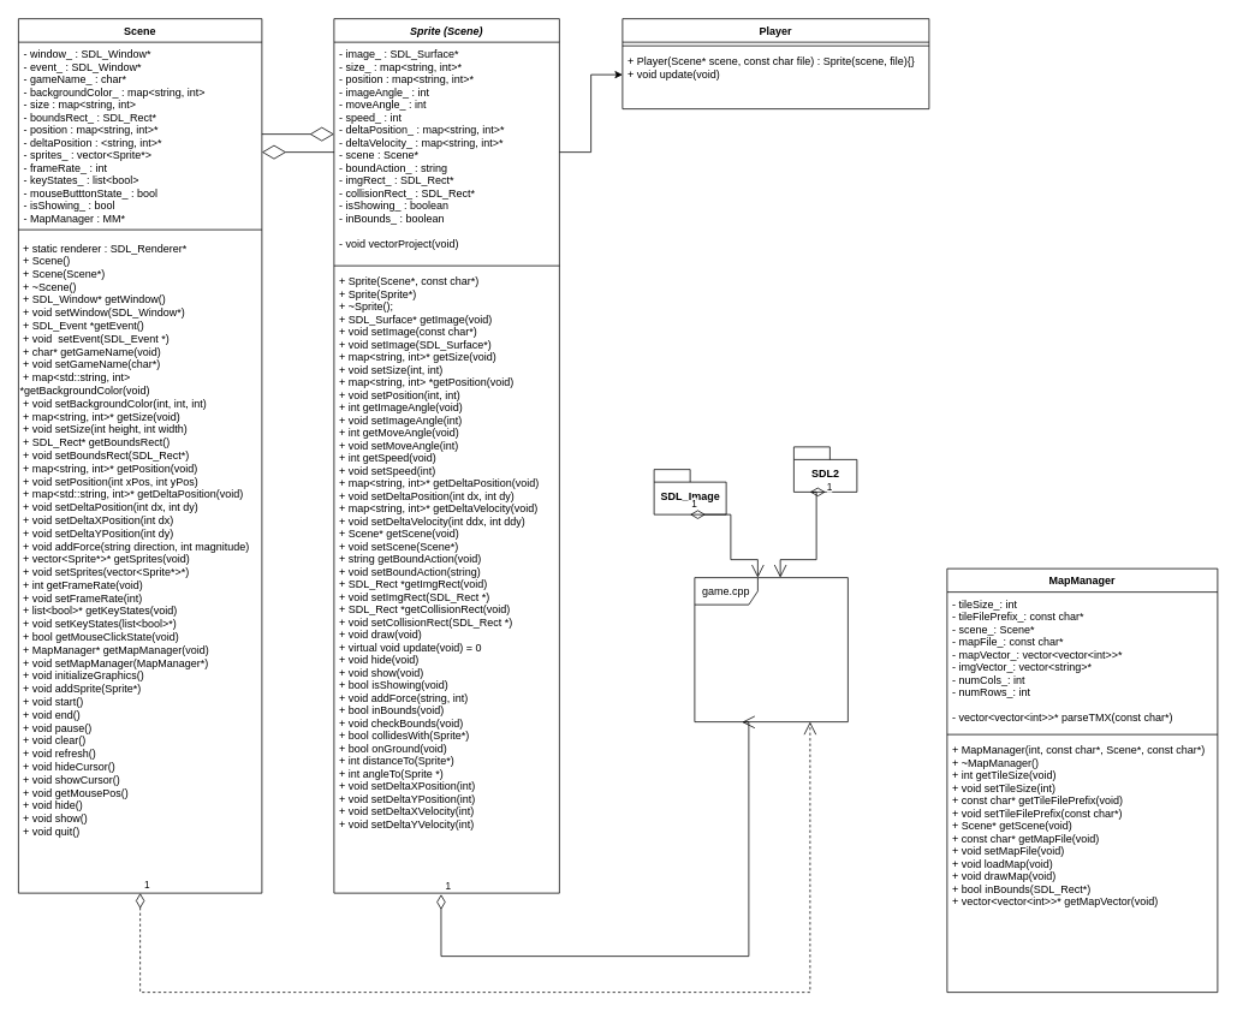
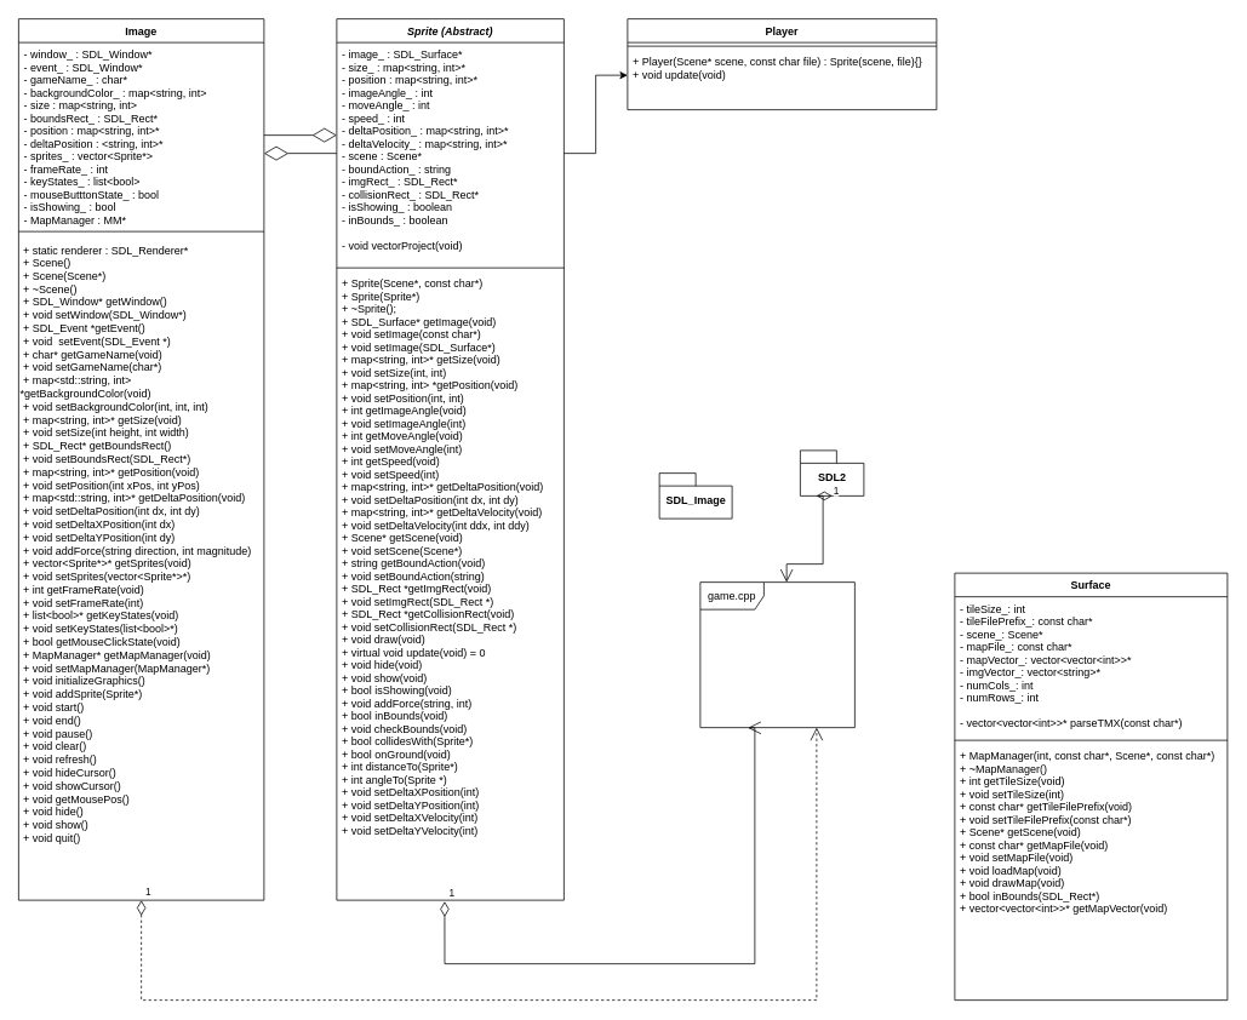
- <mxCell id="9" value="Scene" style="swimlane;fontStyle=1;align=center;verticalAlign=top;childLayout=stackLayout;horizontal=1;startSize=26;horizontalStack=0;resizeParent=1;resizeLast=0;collapsible=1;marginBottom=0;rounded=0;shadow=0;strokeWidth=1;" vertex="1" parent="1"><mxGeometry x="20" y="20" width="270" height="970" as="geometry"><mxRectangle x="230" y="140" width="160" height="26" as="alternateBounds" /></mxGeometry></mxCell>
+ <mxCell id="9" value="Image" style="swimlane;fontStyle=1;align=center;verticalAlign=top;childLayout=stackLayout;horizontal=1;startSize=26;horizontalStack=0;resizeParent=1;resizeLast=0;collapsible=1;marginBottom=0;rounded=0;shadow=0;strokeWidth=1;" vertex="1" parent="1"><mxGeometry x="20" y="20" width="270" height="970" as="geometry"><mxRectangle x="230" y="140" width="160" height="26" as="alternateBounds" /></mxGeometry></mxCell>
- <mxCell id="2" value="Sprite (Scene)" style="swimlane;fontStyle=3;align=center;verticalAlign=top;childLayout=stackLayout;horizontal=1;startSize=26;horizontalStack=0;resizeParent=1;resizeLast=0;collapsible=1;marginBottom=0;rounded=0;shadow=0;strokeWidth=1;" parent="1" vertex="1"><mxGeometry x="370" y="20" width="250" height="970" as="geometry"><mxRectangle x="230" y="140" width="160" height="26" as="alternateBounds" /></mxGeometry></mxCell>
+ <mxCell id="2" value="Sprite (Abstract)" style="swimlane;fontStyle=3;align=center;verticalAlign=top;childLayout=stackLayout;horizontal=1;startSize=26;horizontalStack=0;resizeParent=1;resizeLast=0;collapsible=1;marginBottom=0;rounded=0;shadow=0;strokeWidth=1;" parent="1" vertex="1"><mxGeometry x="370" y="20" width="250" height="970" as="geometry"><mxRectangle x="230" y="140" width="160" height="26" as="alternateBounds" /></mxGeometry></mxCell>
- <mxCell id="25" value="1" style="endArrow=open;html=1;endSize=12;startArrow=diamondThin;startSize=14;startFill=0;edgeStyle=orthogonalEdgeStyle;align=left;verticalAlign=bottom;rounded=0;exitX=0.5;exitY=1;exitDx=0;exitDy=0;exitPerimeter=0;" edge="1" parent="1" source="21" target="22"><mxGeometry x="-1" y="3" relative="1" as="geometry"><mxPoint x="1060" y="757.5" as="sourcePoint" /><mxPoint x="950" y="757.5" as="targetPoint" /><Array as="points"><mxPoint x="810" y="620" /><mxPoint x="840" y="620" /></Array></mxGeometry></mxCell>
- <mxCell id="16" value="MapManager" style="swimlane;fontStyle=1;align=center;verticalAlign=top;childLayout=stackLayout;horizontal=1;startSize=26;horizontalStack=0;resizeParent=1;resizeParentMax=0;resizeLast=0;collapsible=1;marginBottom=0;" vertex="1" parent="1"><mxGeometry x="1050" y="630" width="300" height="470" as="geometry" /></mxCell>
+ <mxCell id="16" value="Surface" style="swimlane;fontStyle=1;align=center;verticalAlign=top;childLayout=stackLayout;horizontal=1;startSize=26;horizontalStack=0;resizeParent=1;resizeParentMax=0;resizeLast=0;collapsible=1;marginBottom=0;" vertex="1" parent="1"><mxGeometry x="1050" y="630" width="300" height="470" as="geometry" /></mxCell>
